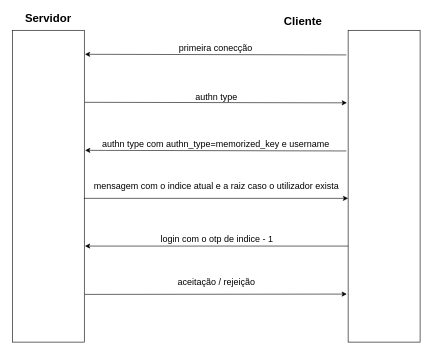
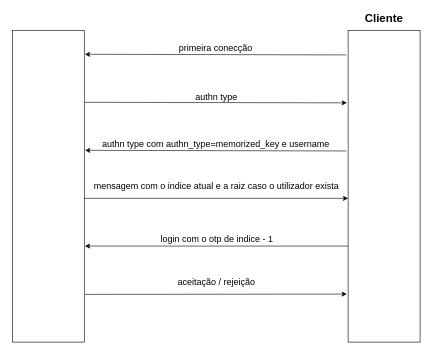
- <mxCell id="4" value="&lt;font style=&quot;font-size: 19px&quot;&gt;&lt;b&gt;Servidor&lt;/b&gt;&lt;/font&gt;" style="text;html=1;strokeColor=none;fillColor=none;align=center;verticalAlign=middle;whiteSpace=wrap;rounded=0;" vertex="1" parent="1"><mxGeometry x="40" y="20" width="80" height="20" as="geometry" /></mxCell>
- <mxCell id="5" value="&lt;b&gt;&lt;font style=&quot;font-size: 19px&quot;&gt;Cliente&lt;/font&gt;&lt;/b&gt;" style="text;html=1;strokeColor=none;fillColor=none;align=center;verticalAlign=middle;whiteSpace=wrap;rounded=0;" vertex="1" parent="1"><mxGeometry x="470" y="25" width="70" height="20" as="geometry" /></mxCell>
+ <mxCell id="5" value="&lt;b&gt;&lt;font style=&quot;font-size: 19px&quot;&gt;Cliente&lt;/font&gt;&lt;/b&gt;" style="text;html=1;strokeColor=none;fillColor=none;align=center;verticalAlign=middle;whiteSpace=wrap;rounded=0;" vertex="1" parent="1"><mxGeometry x="605" y="20" width="70" height="20" as="geometry" /></mxCell>
